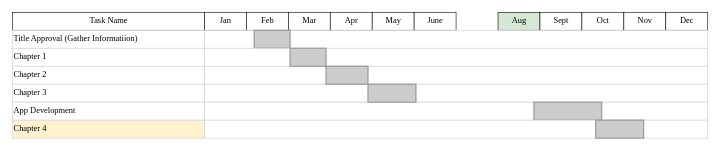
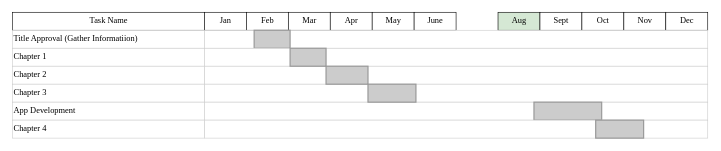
- <mxCell id="30" value="Chapter 4" style="align=left;strokeColor=#CCCCCC;html=1;fontFamily=Times New Roman;fontSize=14;fillColor=#fff2cc;" parent="1" vertex="1"><mxGeometry x="20" y="200" width="320.0" height="30" as="geometry" /></mxCell>
+ <mxCell id="30" value="Chapter 4" style="align=left;strokeColor=#CCCCCC;html=1;fontFamily=Times New Roman;fontSize=14;" parent="1" vertex="1"><mxGeometry x="20" y="200" width="320.0" height="30" as="geometry" /></mxCell>
